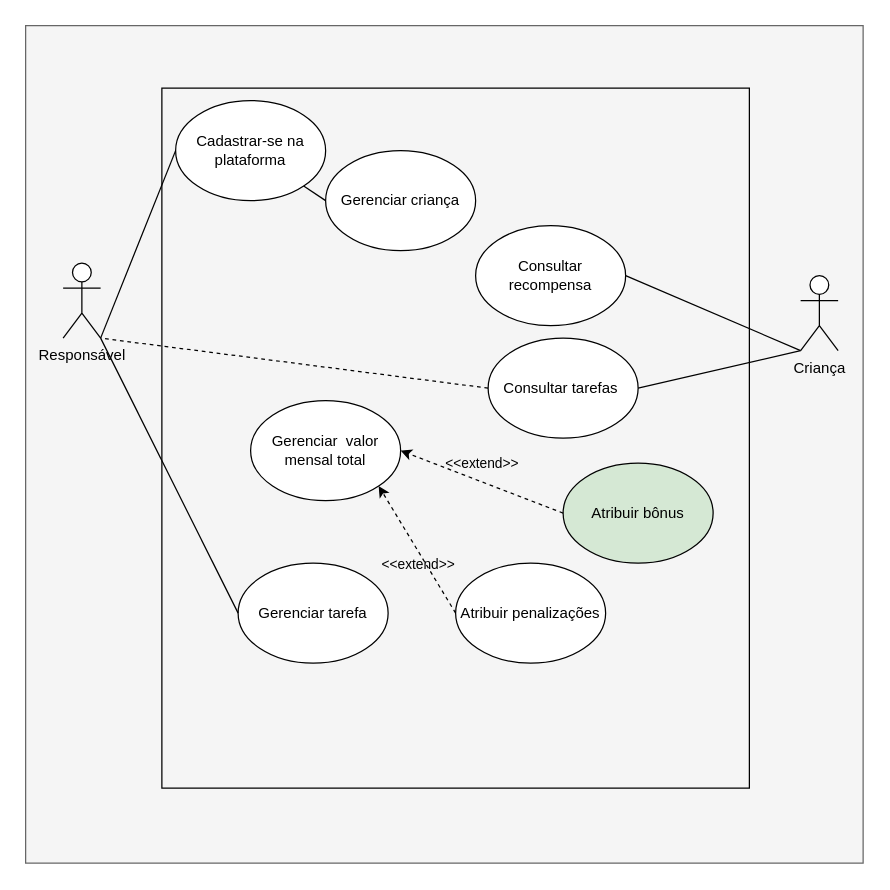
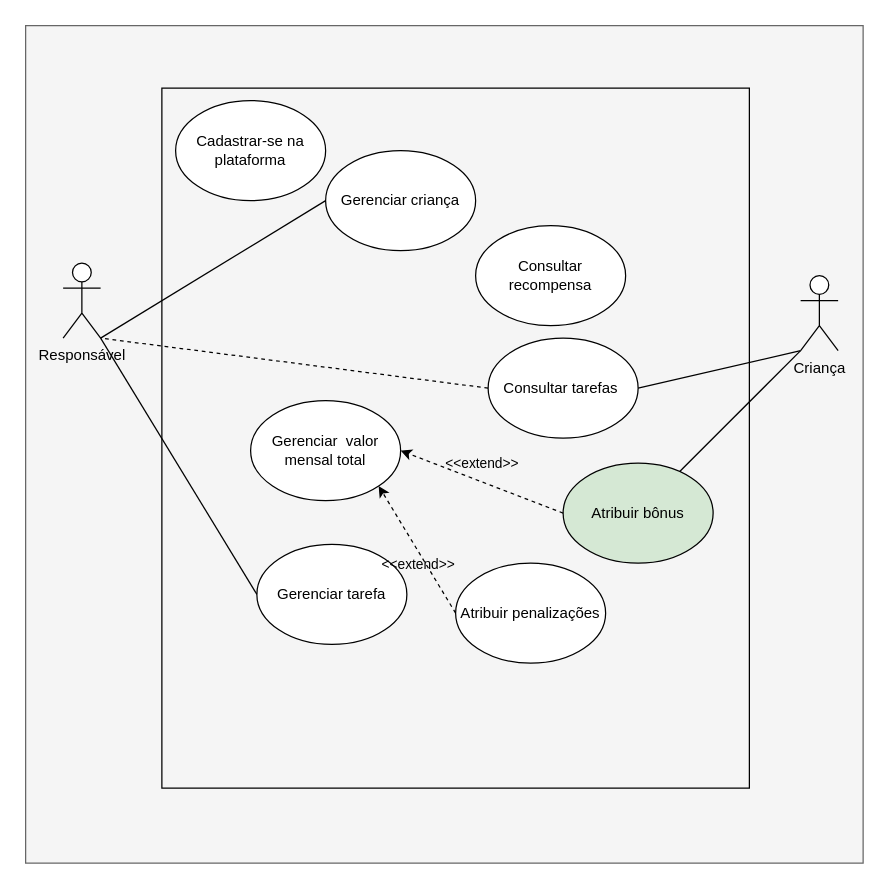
- <mxCell id="13" value="" style="endArrow=none;html=1;rounded=0;exitX=0;exitY=0.5;exitDx=0;exitDy=0;" parent="1" source="7" target="6" edge="1"><mxGeometry width="50" height="50" relative="1" as="geometry"><mxPoint x="230" y="100" as="sourcePoint" /><mxPoint x="130" y="230" as="targetPoint" /></mxGeometry></mxCell>
+ <mxCell id="13" value="" style="endArrow=none;html=1;rounded=0;entryX=1;entryY=1;entryDx=0;entryDy=0;entryPerimeter=0;exitX=0;exitY=0.5;exitDx=0;exitDy=0;" parent="1" source="7" target="4" edge="1"><mxGeometry width="50" height="50" relative="1" as="geometry"><mxPoint x="230" y="100" as="sourcePoint" /><mxPoint x="130" y="230" as="targetPoint" /></mxGeometry></mxCell>
- <mxCell id="12" value="" style="endArrow=none;html=1;rounded=0;entryX=1;entryY=1;entryDx=0;entryDy=0;entryPerimeter=0;exitX=0;exitY=0.5;exitDx=0;exitDy=0;" parent="1" source="6" target="4" edge="1"><mxGeometry width="50" height="50" relative="1" as="geometry"><mxPoint x="300" y="400" as="sourcePoint" /><mxPoint x="350" y="350" as="targetPoint" /></mxGeometry></mxCell>
- <mxCell id="18" value="" style="endArrow=none;html=1;rounded=0;entryX=1;entryY=0.5;entryDx=0;entryDy=0;exitX=0;exitY=1;exitDx=0;exitDy=0;exitPerimeter=0;" parent="1" source="5" target="16" edge="1"><mxGeometry width="50" height="50" relative="1" as="geometry"><mxPoint x="670" y="240" as="sourcePoint" /><mxPoint x="600" y="130" as="targetPoint" /></mxGeometry></mxCell>
+ <mxCell id="18" value="" style="endArrow=none;html=1;rounded=0;exitX=0;exitY=1;exitDx=0;exitDy=0;exitPerimeter=0;" parent="1" source="5" target="10" edge="1"><mxGeometry width="50" height="50" relative="1" as="geometry"><mxPoint x="670" y="240" as="sourcePoint" /><mxPoint x="600" y="130" as="targetPoint" /></mxGeometry></mxCell>
- <mxCell id="9" value="Gerenciar tarefa" style="ellipse;whiteSpace=wrap;html=1;" parent="1" vertex="1"><mxGeometry x="190" y="450" width="120" height="80" as="geometry" /></mxCell>
+ <mxCell id="9" value="Gerenciar tarefa" style="ellipse;whiteSpace=wrap;html=1;" parent="1" vertex="1"><mxGeometry x="205" y="435" width="120" height="80" as="geometry" /></mxCell>
